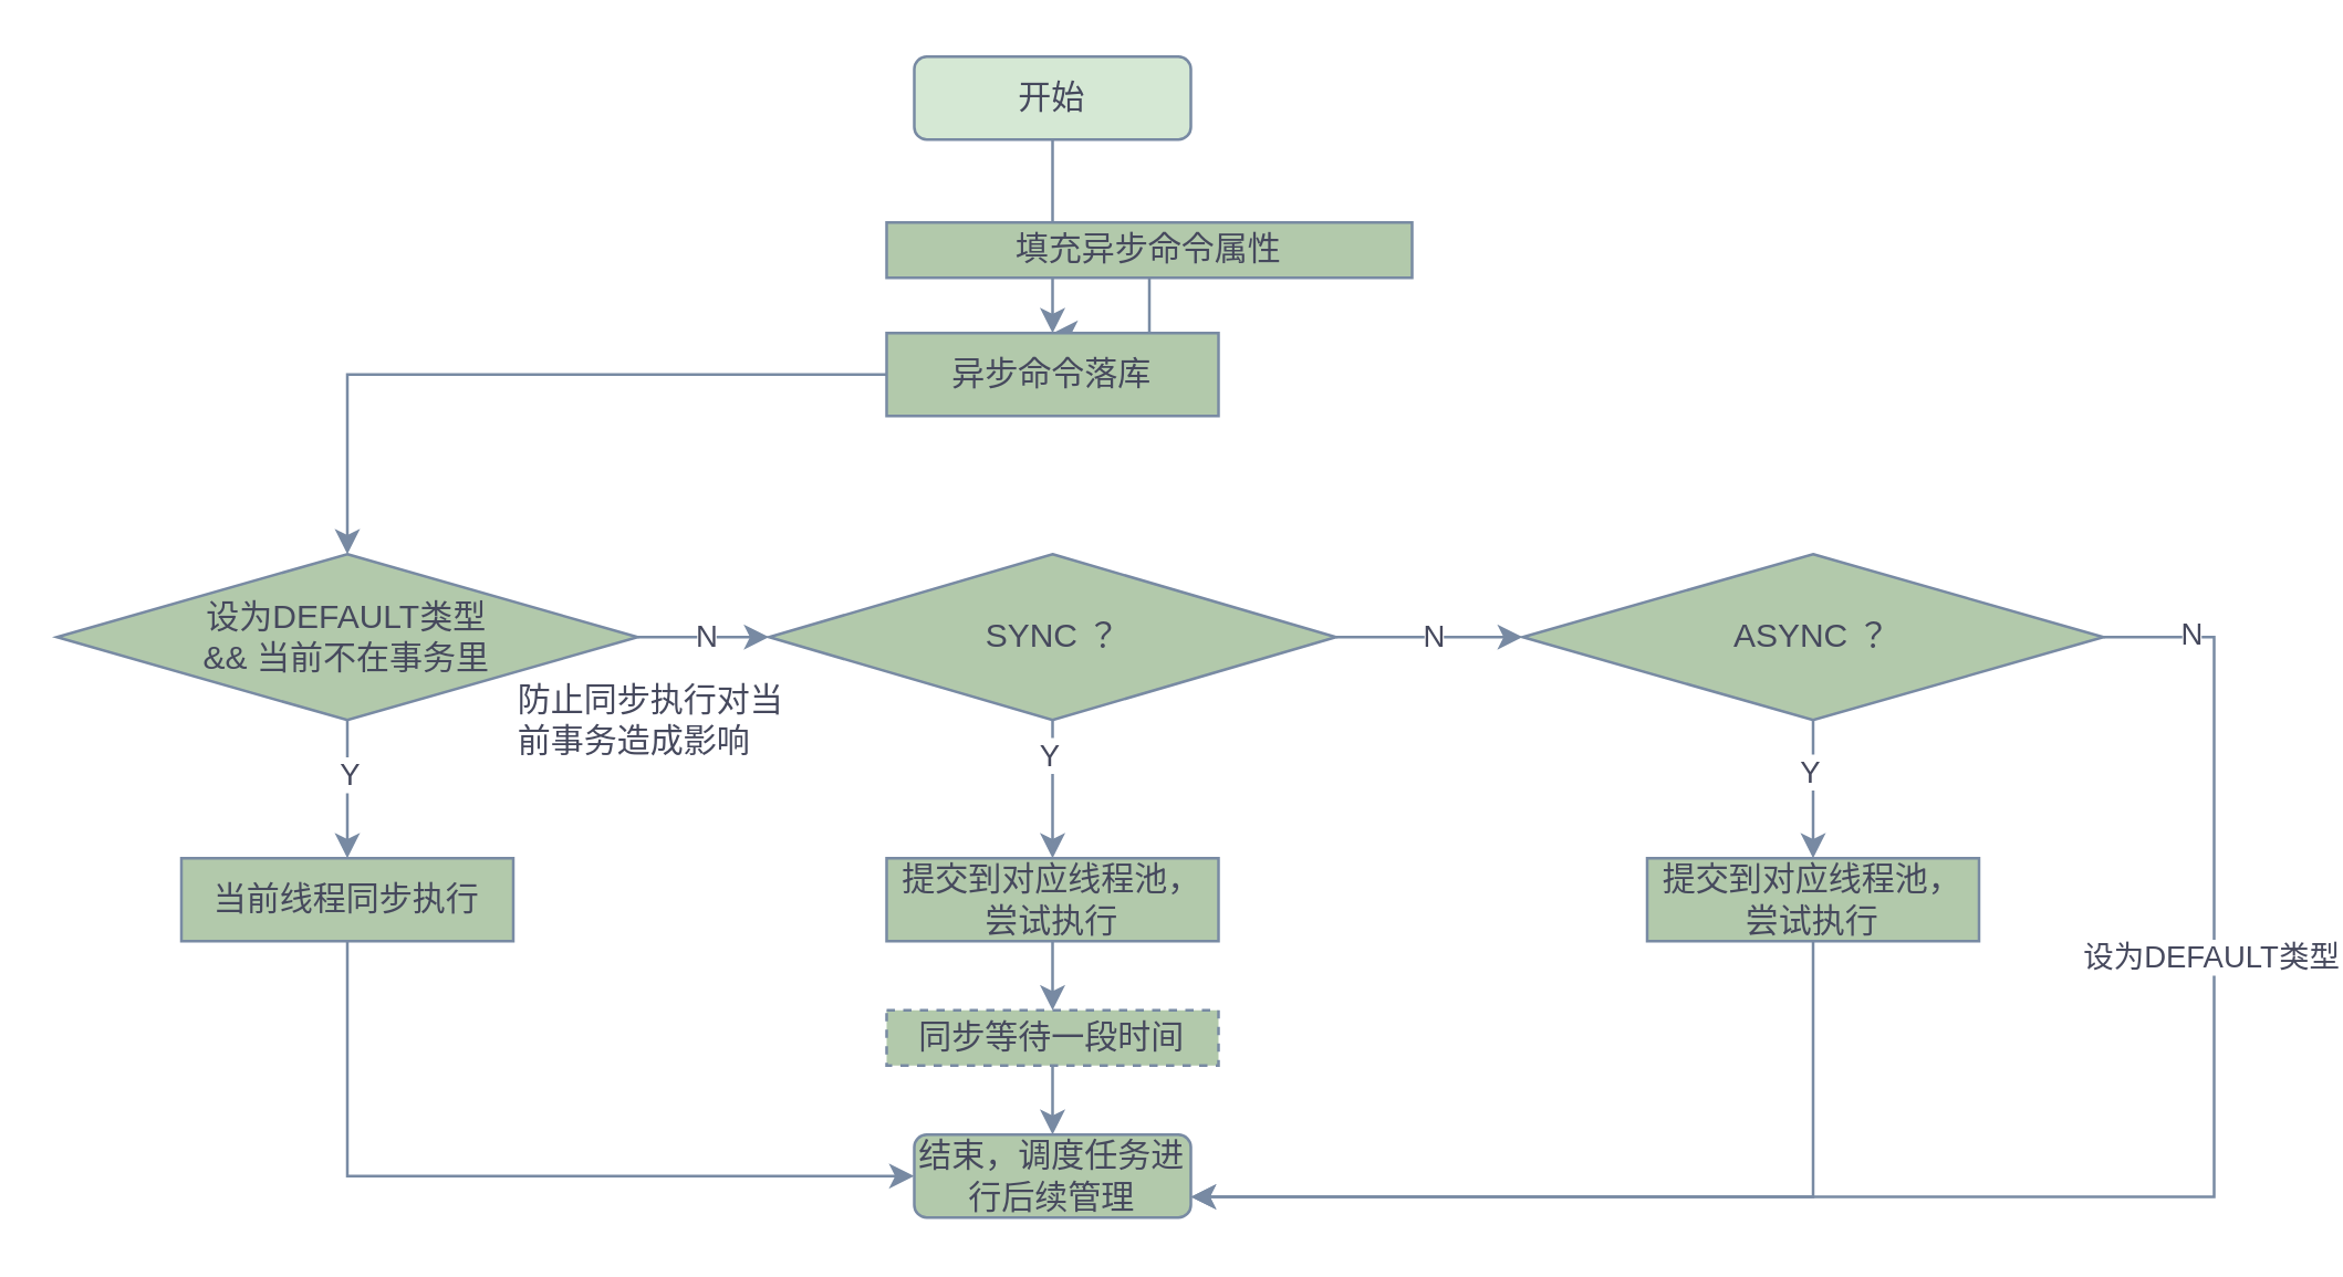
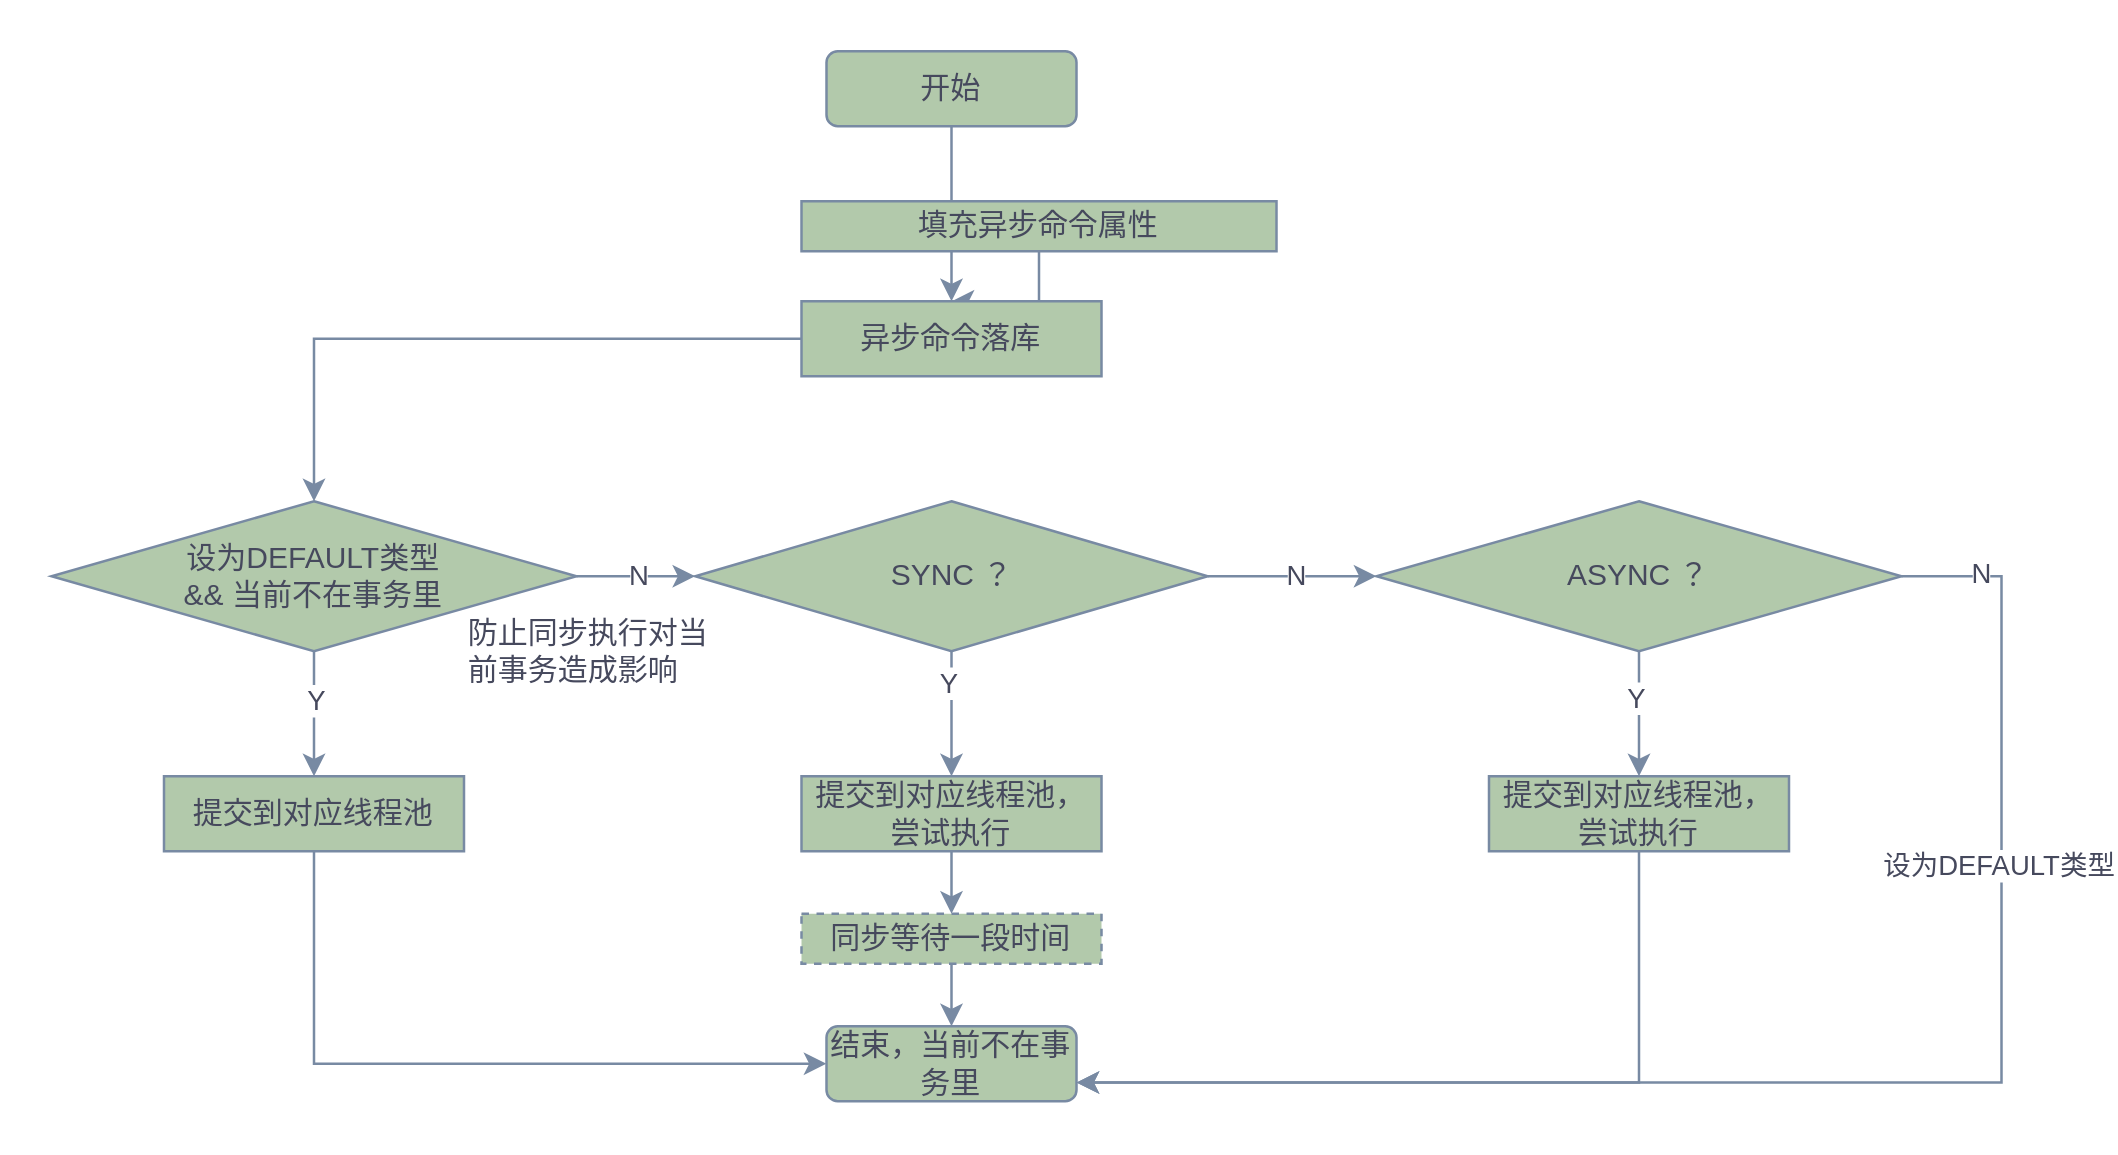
- <mxCell id="3" value="开始" style="rounded=1;whiteSpace=wrap;html=1;fillColor=#d5e8d4;strokeColor=#788AA3;fontColor=#46495D;" vertex="1" parent="1"><mxGeometry x="330" y="20" width="100" height="30" as="geometry" /></mxCell>
+ <mxCell id="3" value="开始" style="rounded=1;whiteSpace=wrap;html=1;fillColor=#B2C9AB;strokeColor=#788AA3;fontColor=#46495D;" vertex="1" parent="1"><mxGeometry x="330" y="20" width="100" height="30" as="geometry" /></mxCell>
- <mxCell id="25" value="当前线程同步执行" style="rounded=0;whiteSpace=wrap;html=1;fillColor=#B2C9AB;strokeColor=#788AA3;fontColor=#46495D;" vertex="1" parent="1"><mxGeometry x="65" y="310" width="120" height="30" as="geometry" /></mxCell>
+ <mxCell id="25" value="提交到对应线程池" style="rounded=0;whiteSpace=wrap;html=1;fillColor=#B2C9AB;strokeColor=#788AA3;fontColor=#46495D;" vertex="1" parent="1"><mxGeometry x="65" y="310" width="120" height="30" as="geometry" /></mxCell>
- <mxCell id="30" value="结束，调度任务进行后续管理" style="rounded=1;whiteSpace=wrap;html=1;fillColor=#B2C9AB;strokeColor=#788AA3;fontColor=#46495D;" vertex="1" parent="1"><mxGeometry x="330" y="410" width="100" height="30" as="geometry" /></mxCell>
+ <mxCell id="30" value="结束，当前不在事务里" style="rounded=1;whiteSpace=wrap;html=1;fillColor=#B2C9AB;strokeColor=#788AA3;fontColor=#46495D;" vertex="1" parent="1"><mxGeometry x="330" y="410" width="100" height="30" as="geometry" /></mxCell>
